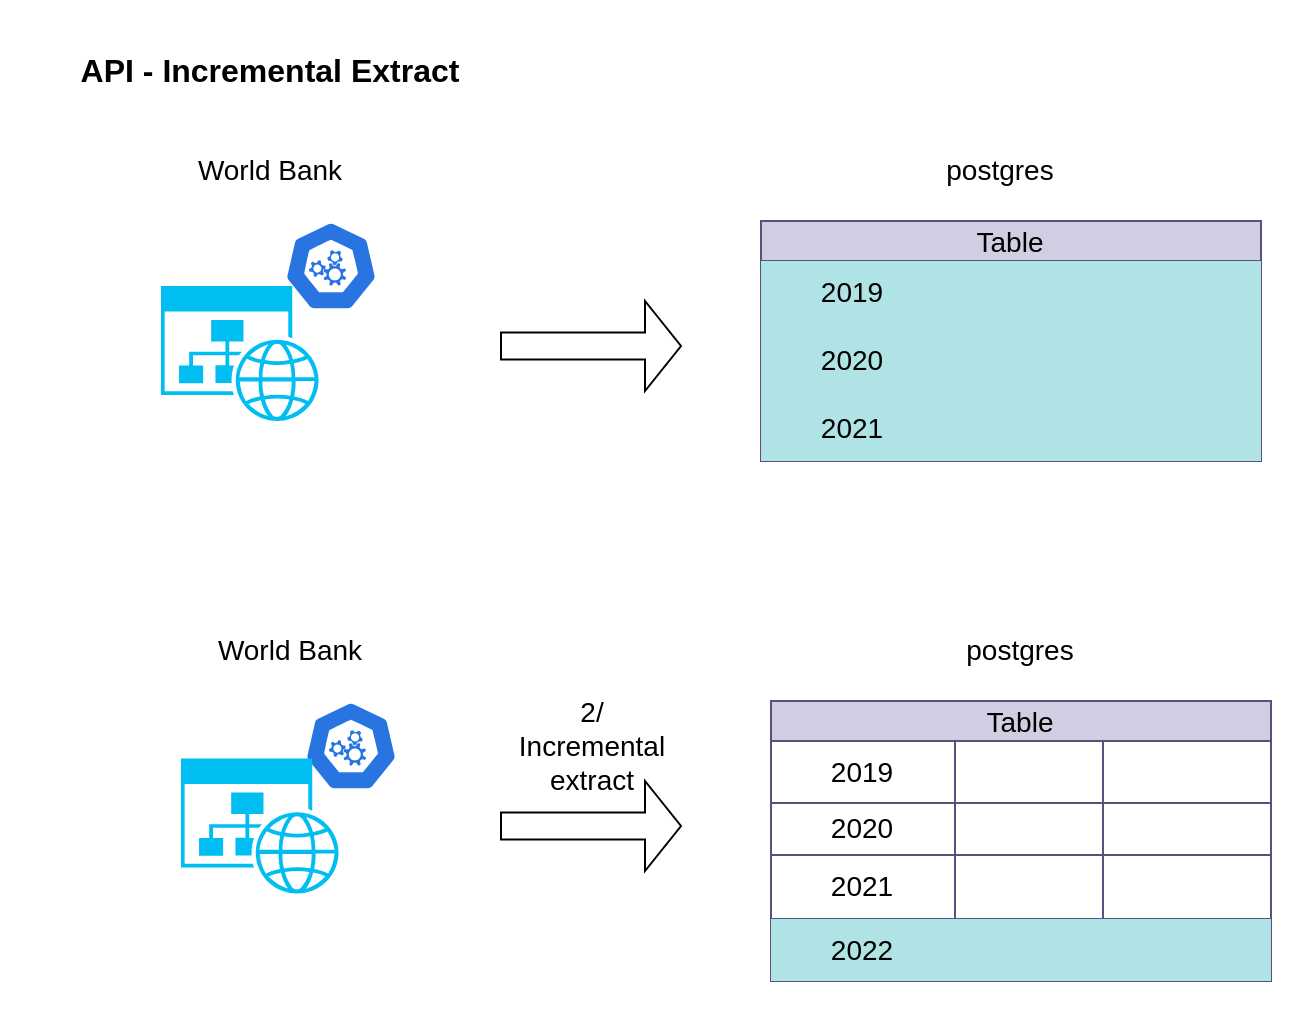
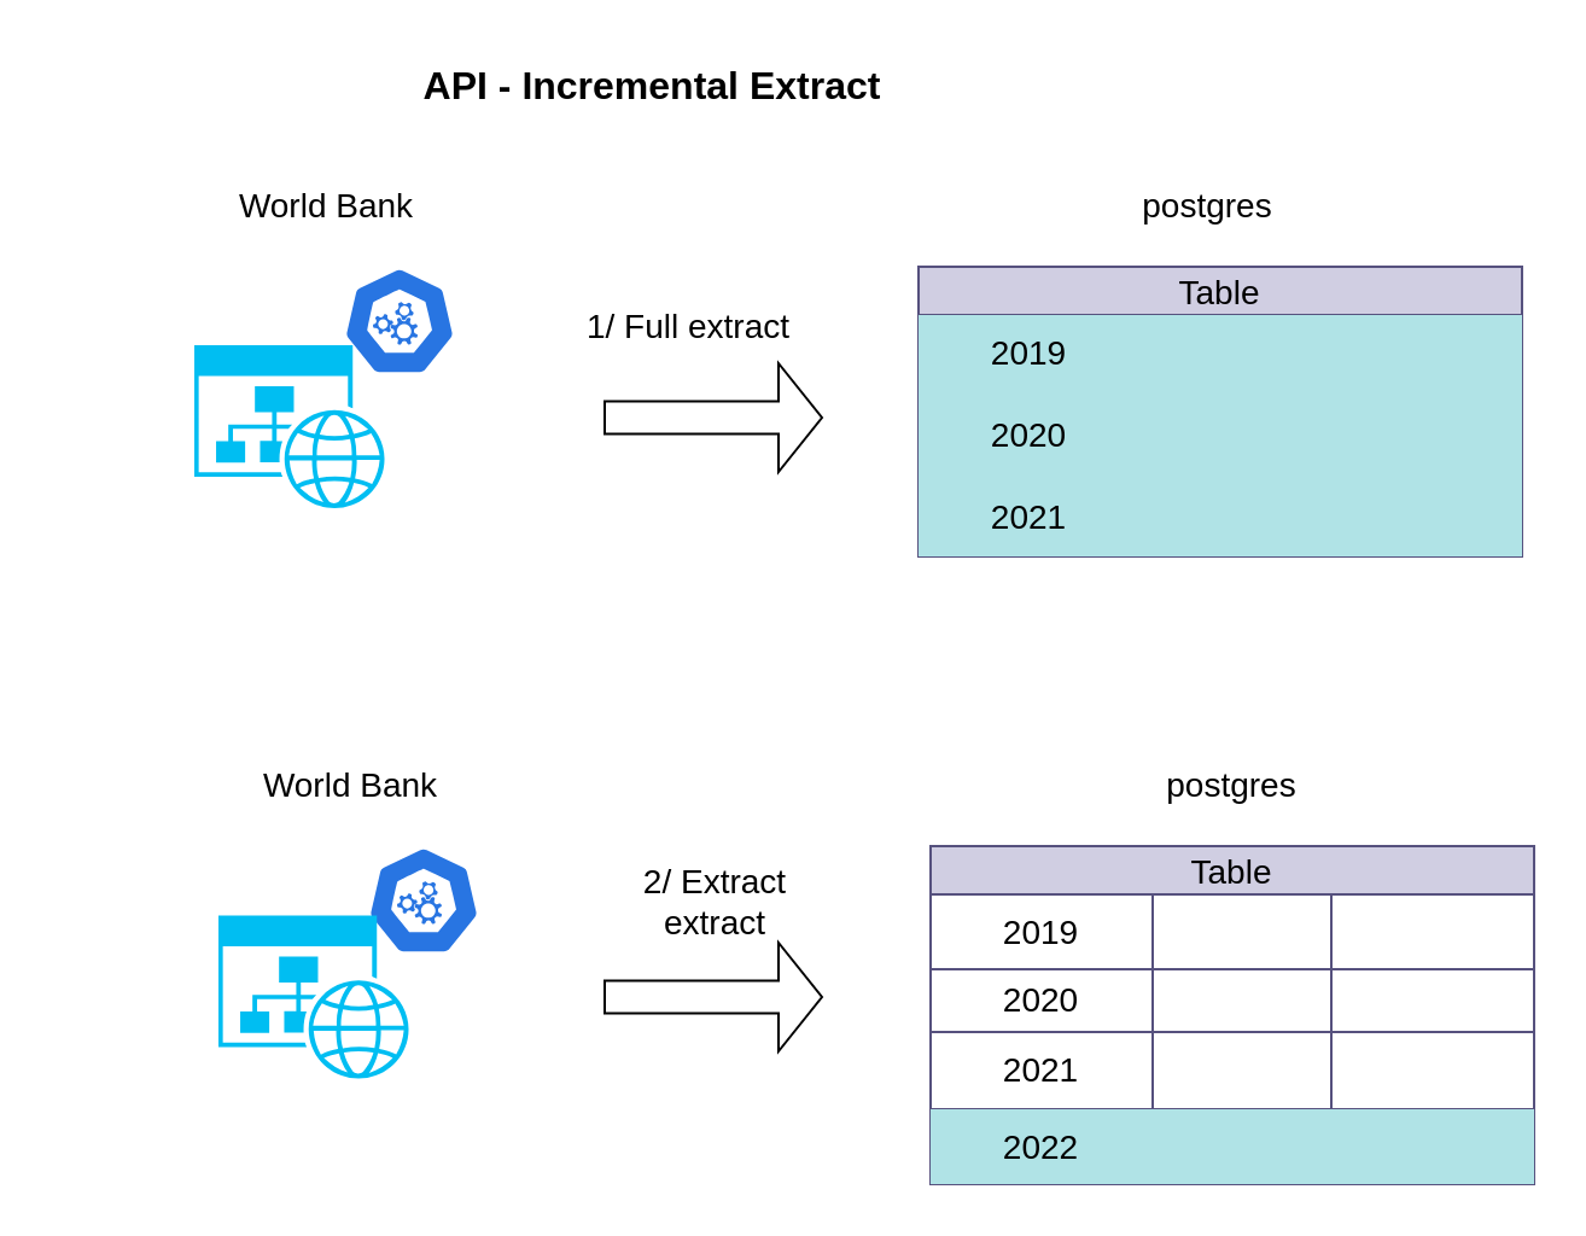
- <mxCell id="3" value="API - Incremental Extract" style="text;html=1;align=center;verticalAlign=middle;whiteSpace=wrap;rounded=0;fontStyle=1;fontSize=16;" parent="1" vertex="1"><mxGeometry x="20" y="20" width="230" height="30" as="geometry" /></mxCell>
+ <mxCell id="3" value="API - Incremental Extract" style="text;html=1;align=center;verticalAlign=middle;whiteSpace=wrap;rounded=0;fontStyle=1;fontSize=16;" parent="1" vertex="1"><mxGeometry x="155" y="20" width="230" height="30" as="geometry" /></mxCell>
+ <mxCell id="28" value="1/ Full extract" style="text;html=1;align=center;verticalAlign=middle;whiteSpace=wrap;rounded=0;fontSize=14;" parent="1" vertex="1"><mxGeometry x="240" y="120" width="90" height="30" as="geometry" /></mxCell>
- <mxCell id="5" value="2/ Incremental extract" style="text;html=1;align=center;verticalAlign=middle;whiteSpace=wrap;rounded=0;fontSize=14;" parent="1" vertex="1"><mxGeometry x="251" y="357.5" width="90" height="30" as="geometry" /></mxCell>
+ <mxCell id="5" value="2/ Extract extract" style="text;html=1;align=center;verticalAlign=middle;whiteSpace=wrap;rounded=0;fontSize=14;" parent="1" vertex="1"><mxGeometry x="251" y="357.5" width="90" height="30" as="geometry" /></mxCell>
